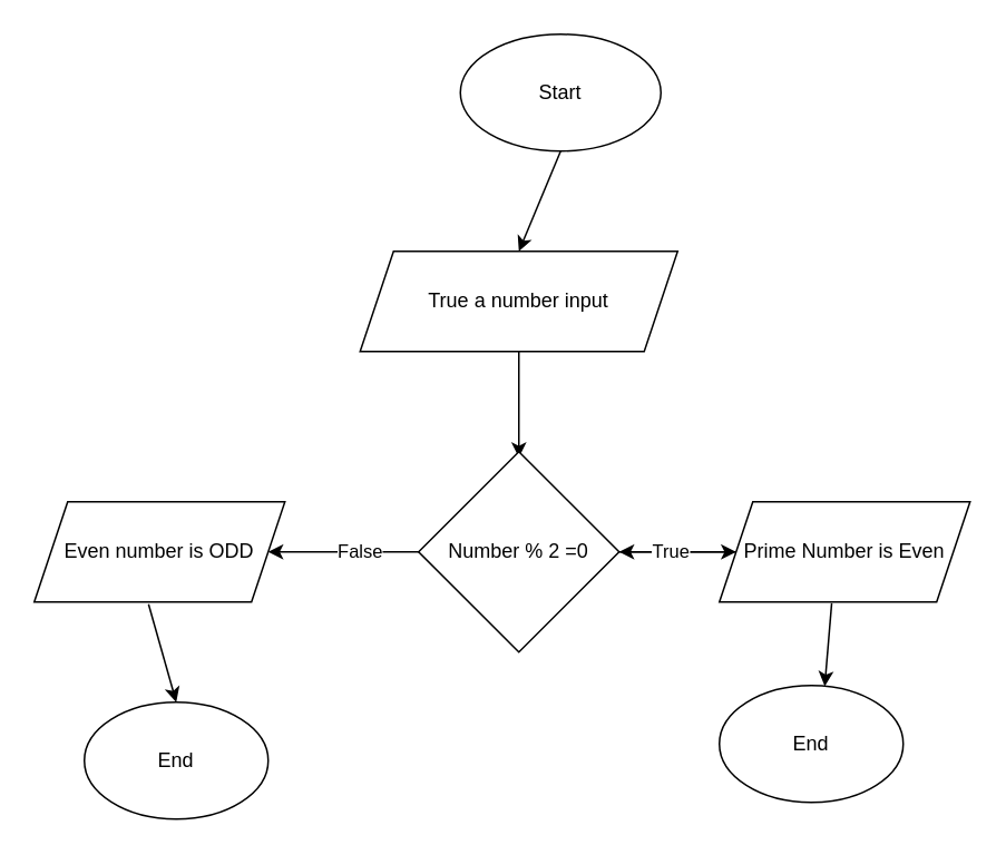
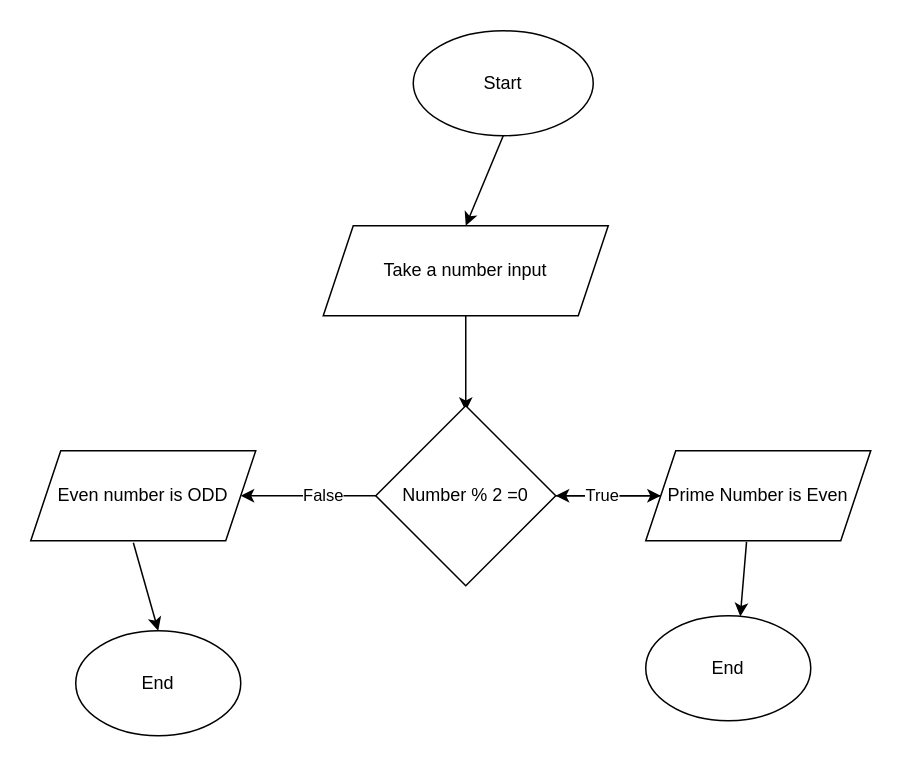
- <mxCell id="4" value="True a number input" style="shape=parallelogram;perimeter=parallelogramPerimeter;whiteSpace=wrap;html=1;fixedSize=1;" vertex="1" parent="1"><mxGeometry x="215" y="150" width="190" height="60" as="geometry" /></mxCell>
+ <mxCell id="4" value="Take a number input" style="shape=parallelogram;perimeter=parallelogramPerimeter;whiteSpace=wrap;html=1;fixedSize=1;" vertex="1" parent="1"><mxGeometry x="215" y="150" width="190" height="60" as="geometry" /></mxCell>
